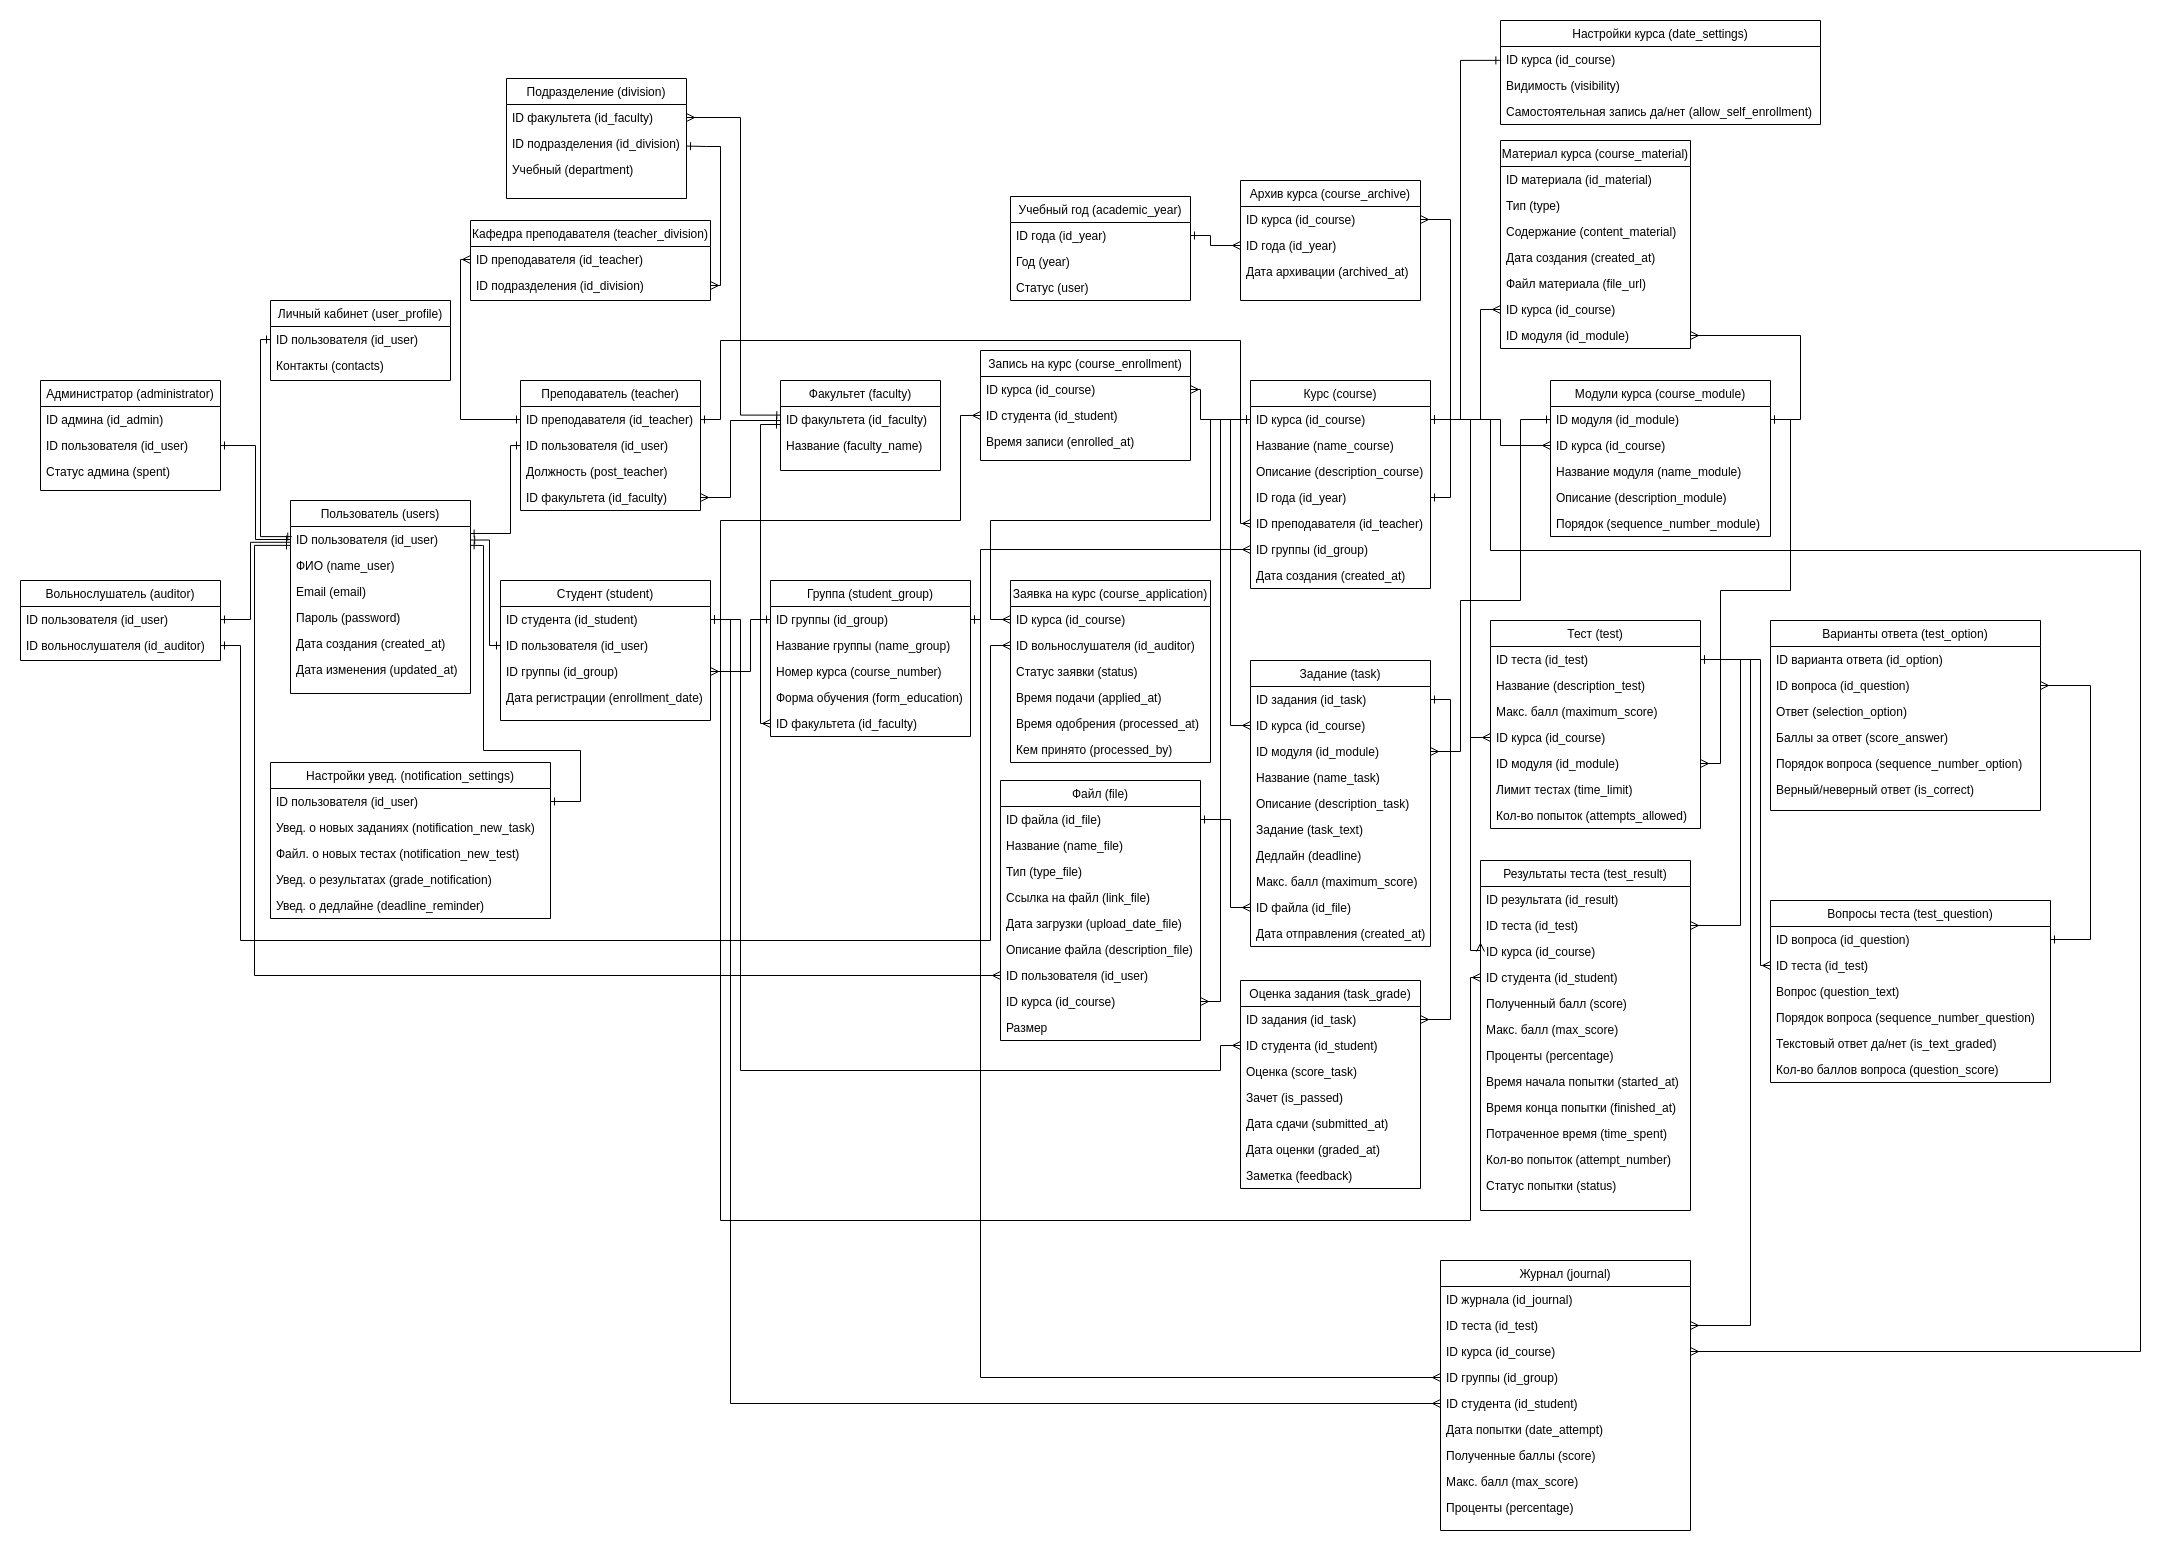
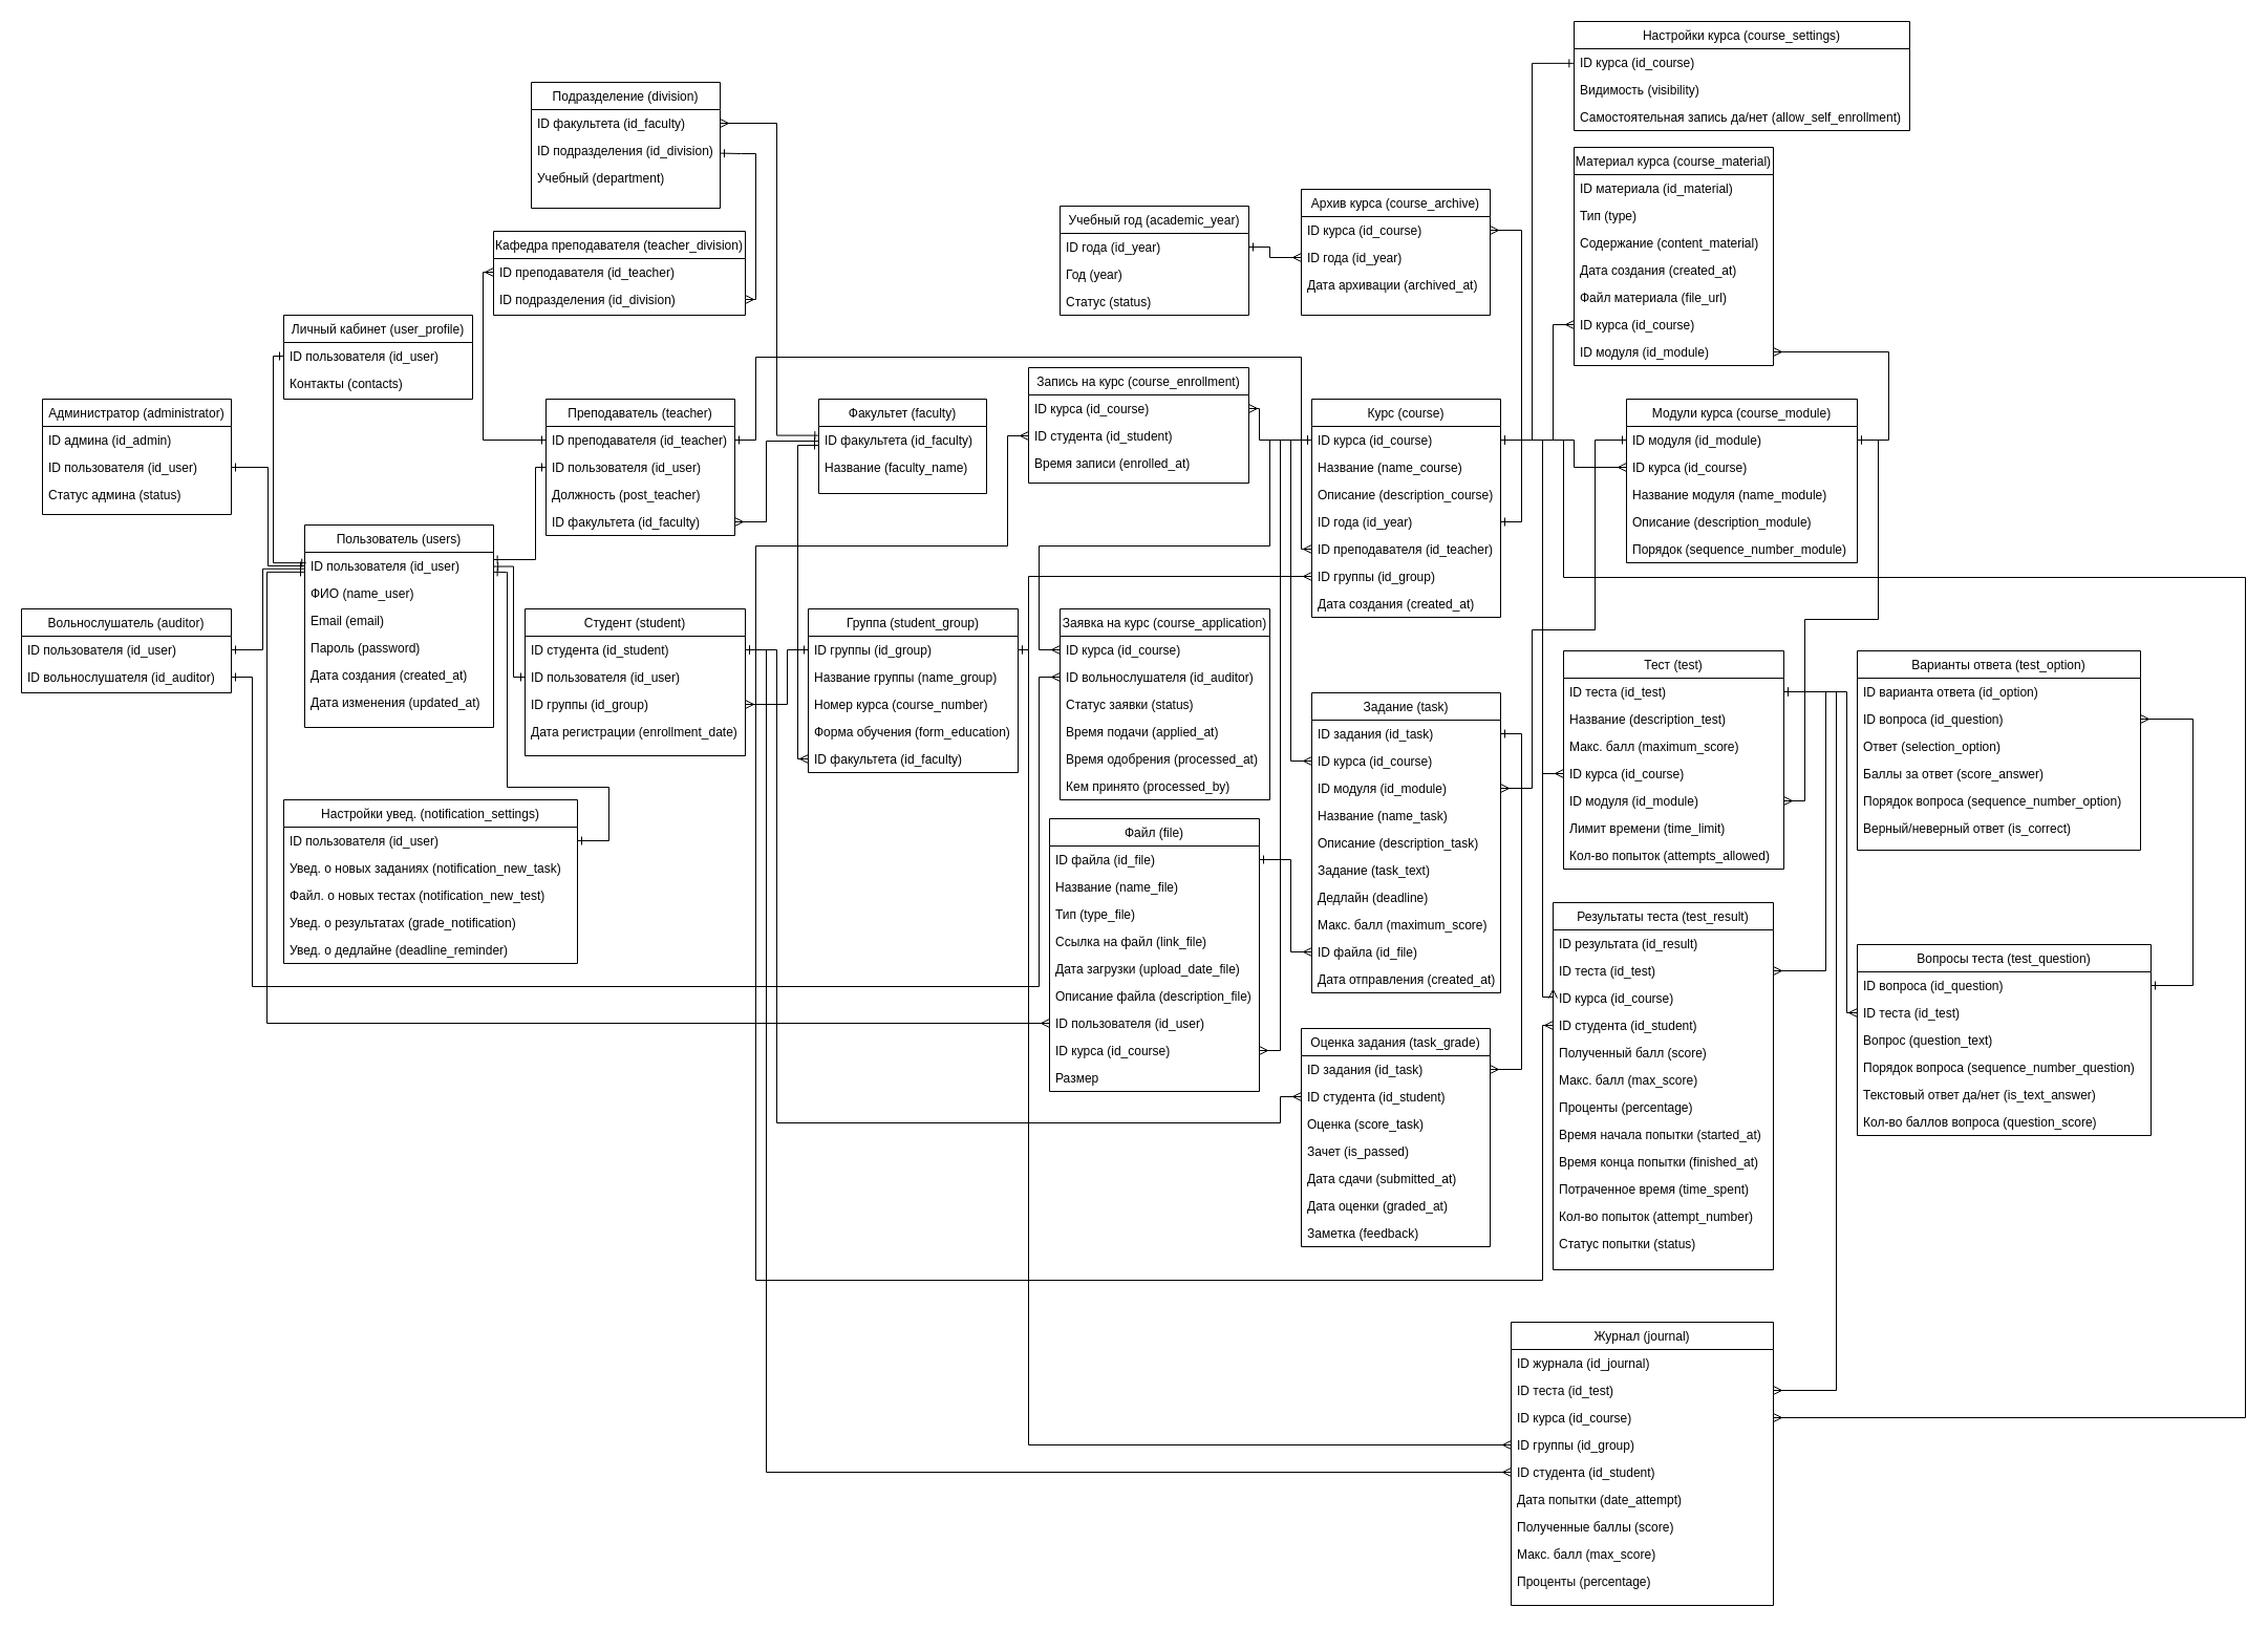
- <mxCell id="90" value="Настройки курса (date_settings)" style="swimlane;fontStyle=0;align=center;verticalAlign=top;childLayout=stackLayout;horizontal=1;startSize=26;horizontalStack=0;resizeParent=1;resizeLast=0;collapsible=1;marginBottom=0;rounded=0;shadow=0;strokeWidth=1;" parent="1" vertex="1"><mxGeometry x="1500" y="20" width="320" height="104" as="geometry"><mxRectangle x="340" y="380" width="170" height="26" as="alternateBounds" /></mxGeometry></mxCell>
+ <mxCell id="90" value="Настройки курса (course_settings)" style="swimlane;fontStyle=0;align=center;verticalAlign=top;childLayout=stackLayout;horizontal=1;startSize=26;horizontalStack=0;resizeParent=1;resizeLast=0;collapsible=1;marginBottom=0;rounded=0;shadow=0;strokeWidth=1;" parent="1" vertex="1"><mxGeometry x="1500" y="20" width="320" height="104" as="geometry"><mxRectangle x="340" y="380" width="170" height="26" as="alternateBounds" /></mxGeometry></mxCell>
- <mxCell id="101" value="Статус (user)" style="text;align=left;verticalAlign=top;spacingLeft=4;spacingRight=4;overflow=hidden;rotatable=0;points=[[0,0.5],[1,0.5]];portConstraint=eastwest;" parent="98" vertex="1"><mxGeometry y="78" width="180" height="26" as="geometry" /></mxCell>
+ <mxCell id="101" value="Статус (status)" style="text;align=left;verticalAlign=top;spacingLeft=4;spacingRight=4;overflow=hidden;rotatable=0;points=[[0,0.5],[1,0.5]];portConstraint=eastwest;" parent="98" vertex="1"><mxGeometry y="78" width="180" height="26" as="geometry" /></mxCell>
- <mxCell id="12" value="Статус админа (spent)" style="text;align=left;verticalAlign=top;spacingLeft=4;spacingRight=4;overflow=hidden;rotatable=0;points=[[0,0.5],[1,0.5]];portConstraint=eastwest;" parent="9" vertex="1"><mxGeometry y="78" width="180" height="26" as="geometry" /></mxCell>
+ <mxCell id="12" value="Статус админа (status)" style="text;align=left;verticalAlign=top;spacingLeft=4;spacingRight=4;overflow=hidden;rotatable=0;points=[[0,0.5],[1,0.5]];portConstraint=eastwest;" parent="9" vertex="1"><mxGeometry y="78" width="180" height="26" as="geometry" /></mxCell>
- <mxCell id="118" value="Лимит тестах (time_limit)" style="text;align=left;verticalAlign=top;spacingLeft=4;spacingRight=4;overflow=hidden;rotatable=0;points=[[0,0.5],[1,0.5]];portConstraint=eastwest;" parent="112" vertex="1"><mxGeometry y="156" width="210" height="26" as="geometry" /></mxCell>
+ <mxCell id="118" value="Лимит времени (time_limit)" style="text;align=left;verticalAlign=top;spacingLeft=4;spacingRight=4;overflow=hidden;rotatable=0;points=[[0,0.5],[1,0.5]];portConstraint=eastwest;" parent="112" vertex="1"><mxGeometry y="156" width="210" height="26" as="geometry" /></mxCell>
- <mxCell id="132" value="Текстовый ответ да/нет (is_text_graded)" style="text;align=left;verticalAlign=top;spacingLeft=4;spacingRight=4;overflow=hidden;rotatable=0;points=[[0,0.5],[1,0.5]];portConstraint=eastwest;" parent="127" vertex="1"><mxGeometry y="130" width="280" height="26" as="geometry" /></mxCell>
+ <mxCell id="132" value="Текстовый ответ да/нет (is_text_answer)" style="text;align=left;verticalAlign=top;spacingLeft=4;spacingRight=4;overflow=hidden;rotatable=0;points=[[0,0.5],[1,0.5]];portConstraint=eastwest;" parent="127" vertex="1"><mxGeometry y="130" width="280" height="26" as="geometry" /></mxCell>
